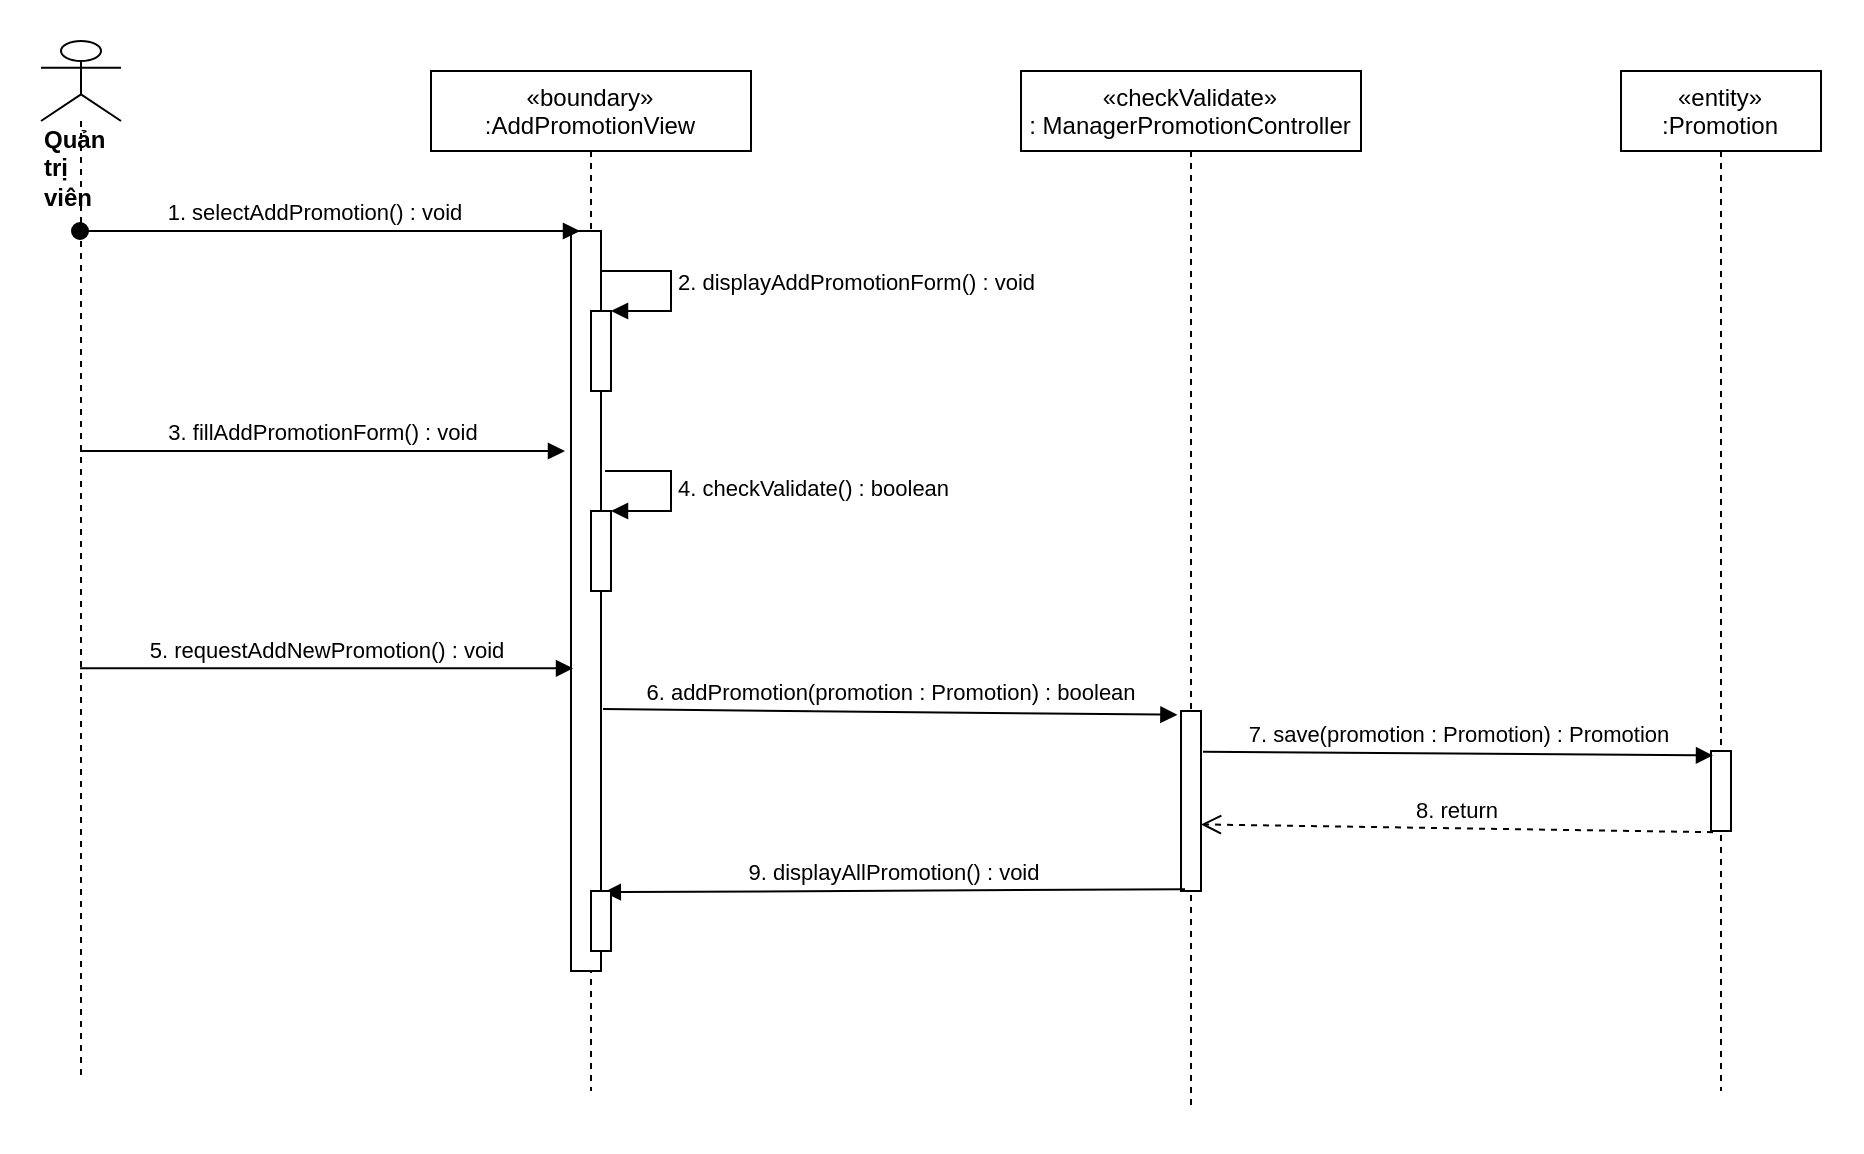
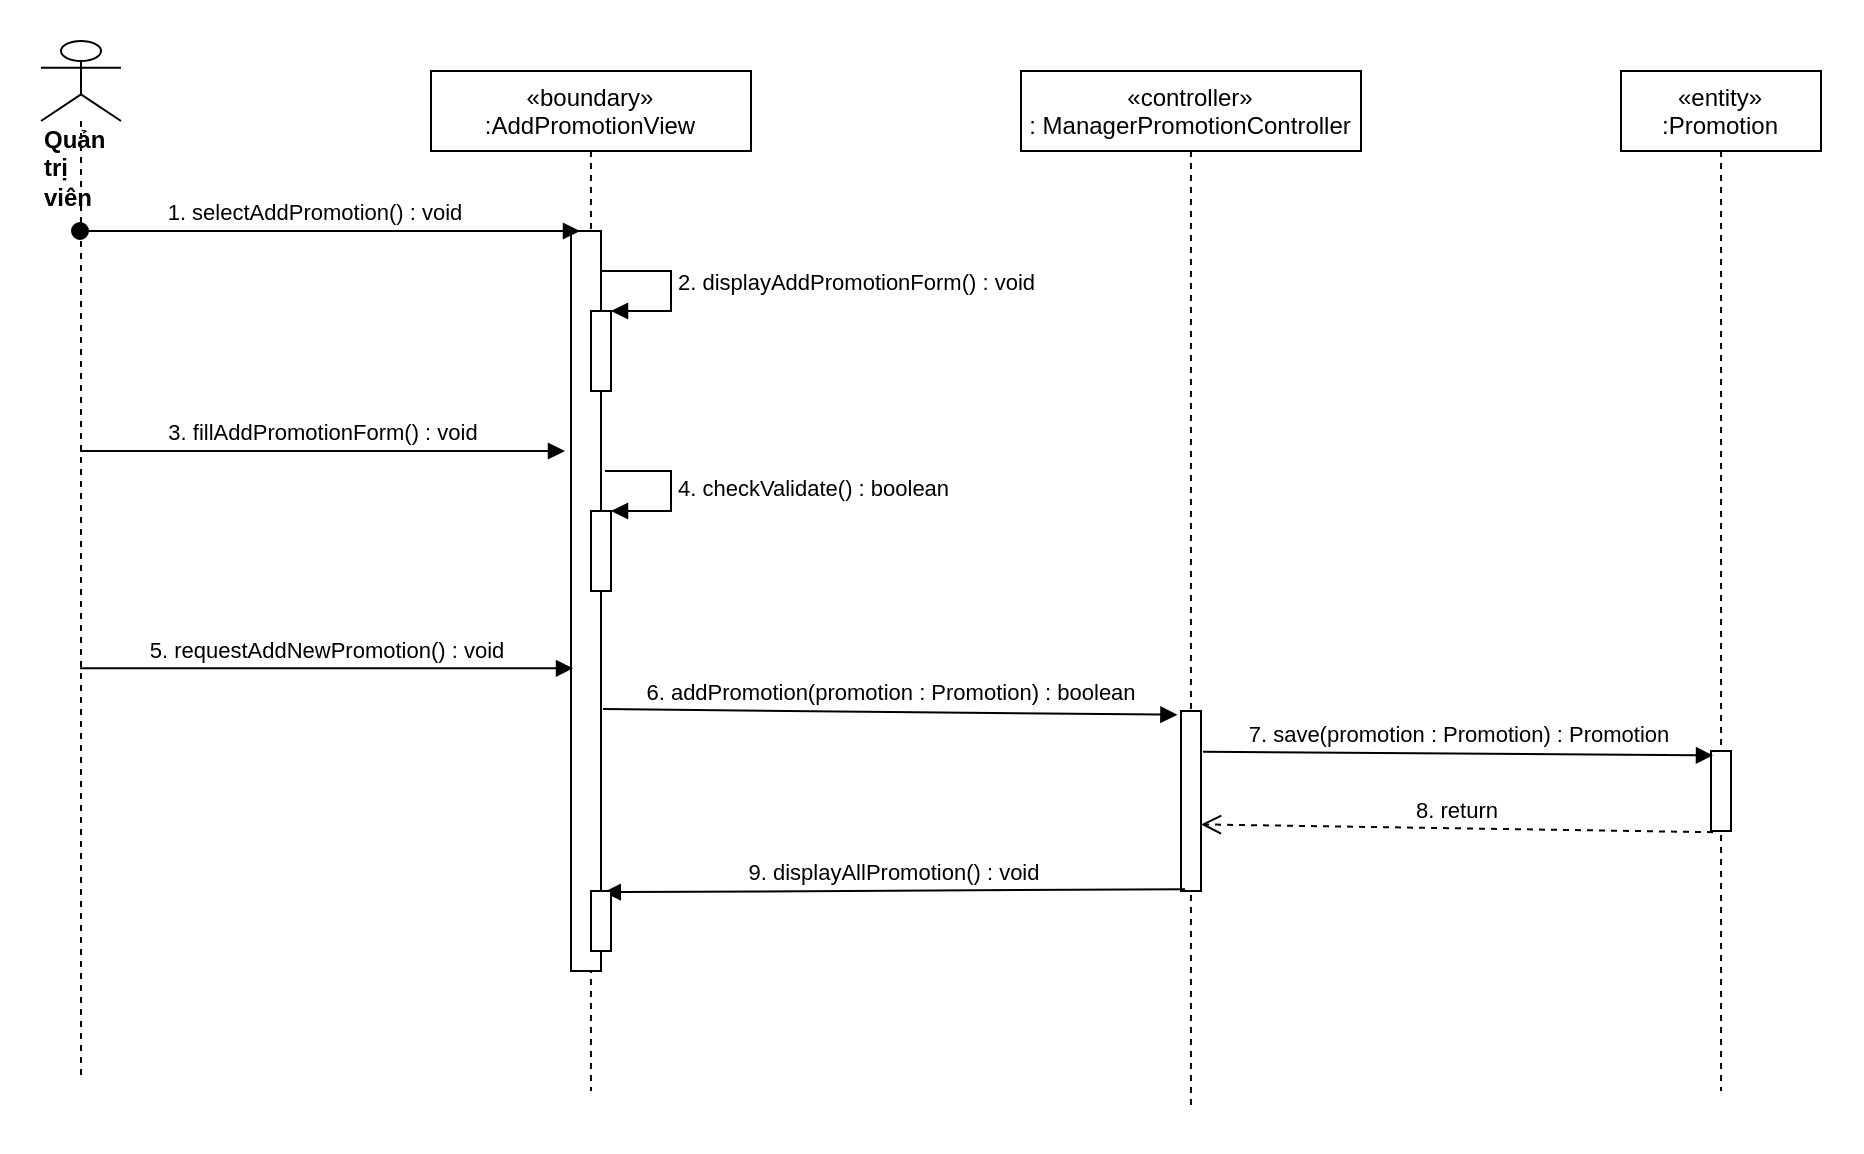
- <mxCell id="4" value="«checkValidate»&#10;: ManagerPromotionController" style="shape=umlLifeline;perimeter=lifelinePerimeter;container=1;collapsible=0;recursiveResize=0;rounded=0;shadow=0;strokeWidth=1;" parent="1" vertex="1"><mxGeometry x="510" y="35" width="170" height="520" as="geometry" /></mxCell>
+ <mxCell id="4" value="«controller»&#10;: ManagerPromotionController" style="shape=umlLifeline;perimeter=lifelinePerimeter;container=1;collapsible=0;recursiveResize=0;rounded=0;shadow=0;strokeWidth=1;" parent="1" vertex="1"><mxGeometry x="510" y="35" width="170" height="520" as="geometry" /></mxCell>
